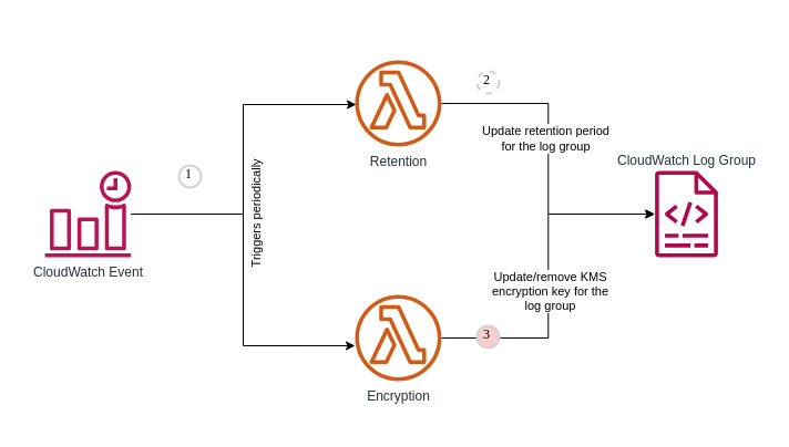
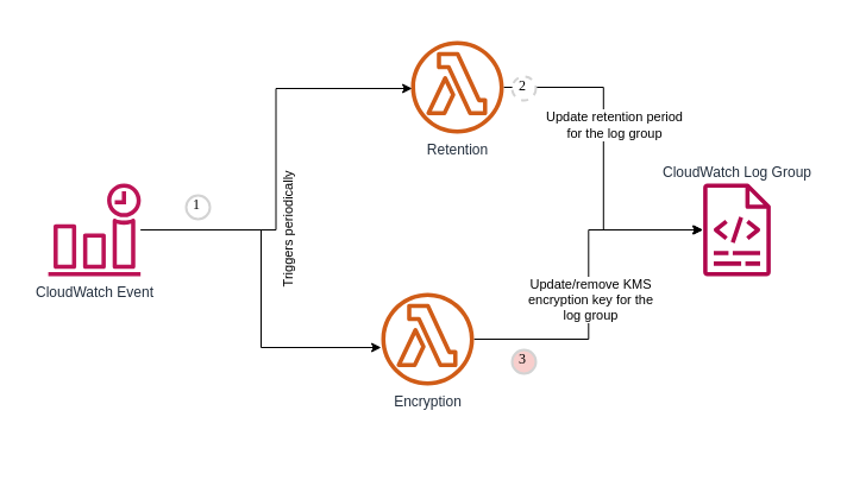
- <mxCell id="7" value="Retention" style="outlineConnect=0;fontColor=#232F3E;gradientColor=none;fillColor=#D05C17;strokeColor=none;dashed=0;verticalLabelPosition=bottom;verticalAlign=top;align=center;html=1;fontSize=12;fontStyle=0;aspect=fixed;pointerEvents=1;shape=mxgraph.aws4.lambda_function;" parent="1" vertex="1"><mxGeometry x="320" y="54" width="78" height="78" as="geometry" /></mxCell>
+ <mxCell id="7" value="Retention" style="outlineConnect=0;fontColor=#232F3E;gradientColor=none;fillColor=#D05C17;strokeColor=none;dashed=0;verticalLabelPosition=bottom;verticalAlign=top;align=center;html=1;fontSize=12;fontStyle=0;aspect=fixed;pointerEvents=1;shape=mxgraph.aws4.lambda_function;" parent="1" vertex="1"><mxGeometry x="345" y="34" width="78" height="78" as="geometry" /></mxCell>
- <mxCell id="13" value="1" style="ellipse;whiteSpace=wrap;html=1;aspect=fixed;strokeWidth=2;fontFamily=Tahoma;spacingBottom=4;spacingRight=2;strokeColor=#d3d3d3;labelBackgroundColor=none;fillColor=#FFFFFF;" parent="1" vertex="1"><mxGeometry x="161" y="149" width="20" height="20" as="geometry" /></mxCell>
+ <mxCell id="13" value="1" style="ellipse;whiteSpace=wrap;html=1;aspect=fixed;strokeWidth=2;fontFamily=Tahoma;spacingBottom=4;spacingRight=2;strokeColor=#d3d3d3;labelBackgroundColor=none;fillColor=#FFFFFF;" parent="1" vertex="1"><mxGeometry x="156" y="164" width="20" height="20" as="geometry" /></mxCell>
- <mxCell id="12" value="Encryption" style="outlineConnect=0;fontColor=#232F3E;gradientColor=none;fillColor=#D05C17;strokeColor=none;dashed=0;verticalLabelPosition=bottom;verticalAlign=top;align=center;html=1;fontSize=12;fontStyle=0;aspect=fixed;pointerEvents=1;shape=mxgraph.aws4.lambda_function;labelPosition=center;" parent="1" vertex="1"><mxGeometry x="320" y="266" width="78" height="78" as="geometry" /></mxCell>
+ <mxCell id="12" value="Encryption" style="outlineConnect=0;fontColor=#232F3E;gradientColor=none;fillColor=#D05C17;strokeColor=none;dashed=0;verticalLabelPosition=bottom;verticalAlign=top;align=center;html=1;fontSize=12;fontStyle=0;aspect=fixed;pointerEvents=1;shape=mxgraph.aws4.lambda_function;labelPosition=center;" parent="1" vertex="1"><mxGeometry x="320" y="246" width="78" height="78" as="geometry" /></mxCell>
